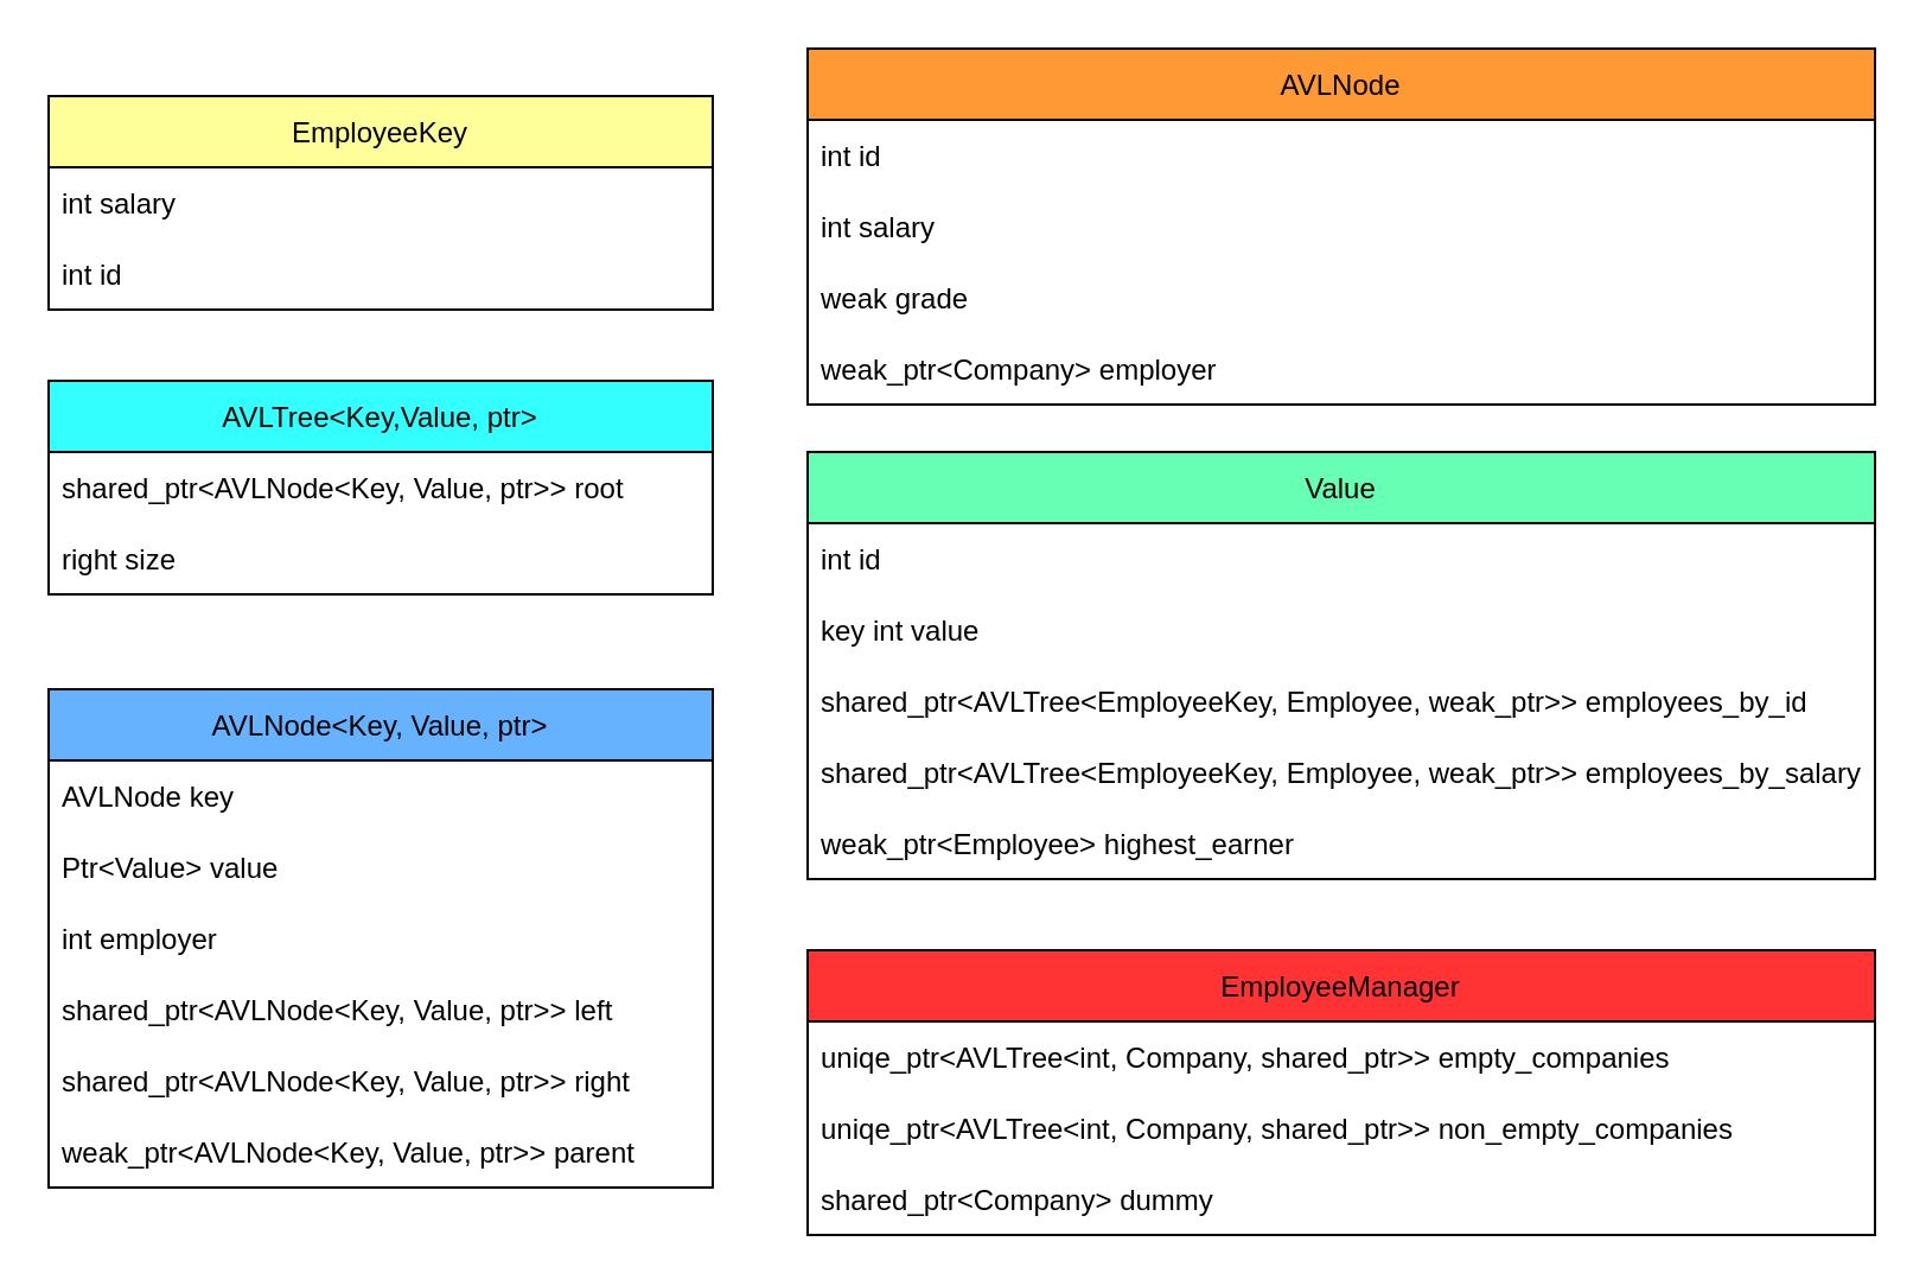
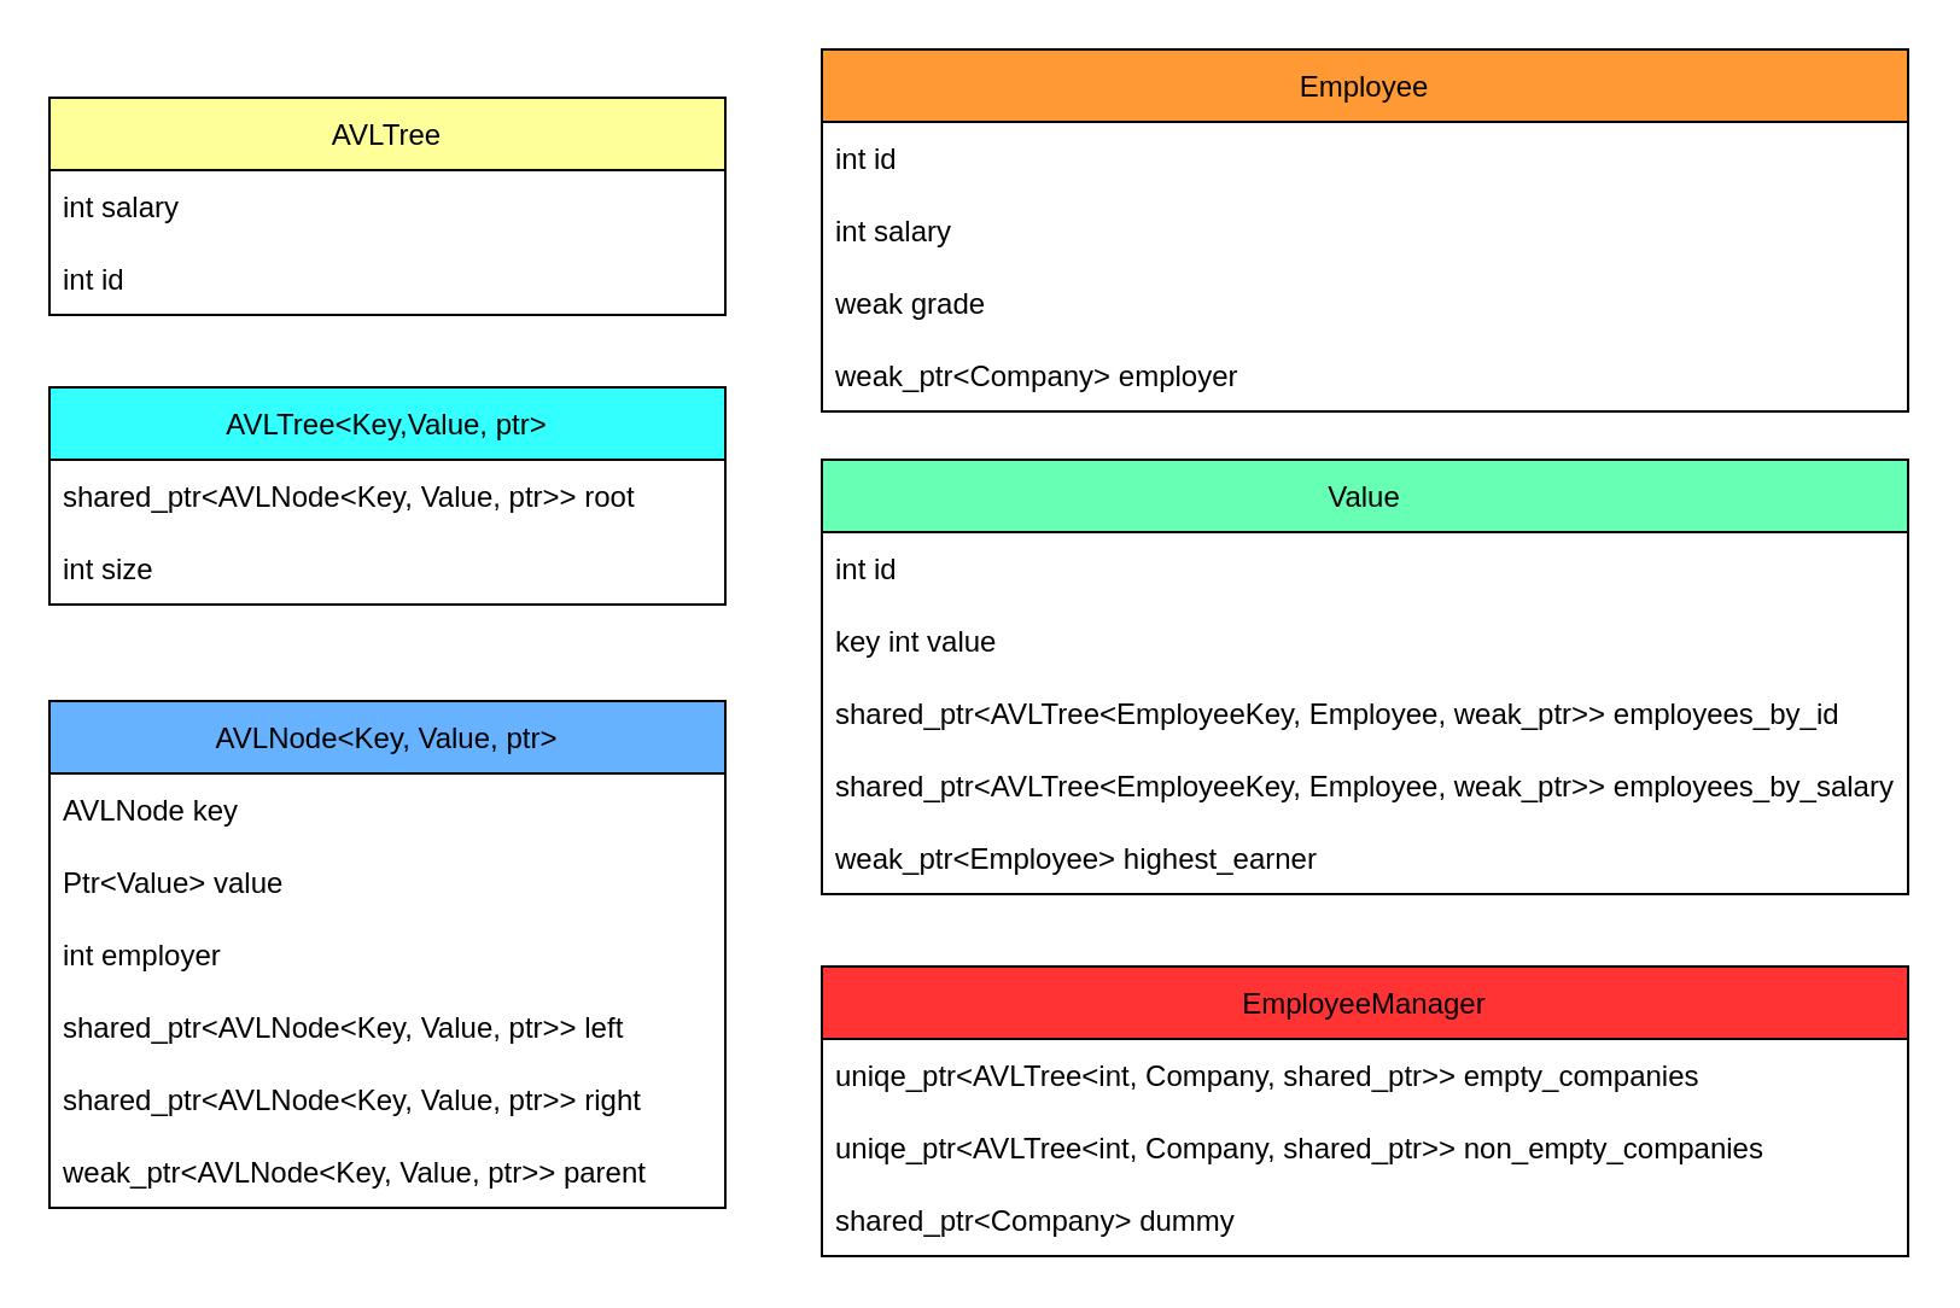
- <mxCell id="8" value="AVLNode" style="swimlane;fontStyle=0;childLayout=stackLayout;horizontal=1;startSize=30;horizontalStack=0;resizeParent=1;resizeParentMax=0;resizeLast=0;collapsible=1;marginBottom=0;fillColor=#FF9933;" parent="1" vertex="1"><mxGeometry x="340" y="20" width="450" height="150" as="geometry" /></mxCell>
+ <mxCell id="8" value="Employee" style="swimlane;fontStyle=0;childLayout=stackLayout;horizontal=1;startSize=30;horizontalStack=0;resizeParent=1;resizeParentMax=0;resizeLast=0;collapsible=1;marginBottom=0;fillColor=#FF9933;" parent="1" vertex="1"><mxGeometry x="340" y="20" width="450" height="150" as="geometry" /></mxCell>
- <mxCell id="13" value="EmployeeKey" style="swimlane;fontStyle=0;childLayout=stackLayout;horizontal=1;startSize=30;horizontalStack=0;resizeParent=1;resizeParentMax=0;resizeLast=0;collapsible=1;marginBottom=0;fillColor=#FFFF99;" parent="1" vertex="1"><mxGeometry x="20" y="40" width="280" height="90" as="geometry" /></mxCell>
+ <mxCell id="13" value="AVLTree" style="swimlane;fontStyle=0;childLayout=stackLayout;horizontal=1;startSize=30;horizontalStack=0;resizeParent=1;resizeParentMax=0;resizeLast=0;collapsible=1;marginBottom=0;fillColor=#FFFF99;" parent="1" vertex="1"><mxGeometry x="20" y="40" width="280" height="90" as="geometry" /></mxCell>
- <mxCell id="22" value="right size" style="text;strokeColor=none;fillColor=none;align=left;verticalAlign=middle;spacingLeft=4;spacingRight=4;overflow=hidden;points=[[0,0.5],[1,0.5]];portConstraint=eastwest;rotatable=0;" parent="20" vertex="1"><mxGeometry y="60" width="280" height="30" as="geometry" /></mxCell>
+ <mxCell id="22" value="int size" style="text;strokeColor=none;fillColor=none;align=left;verticalAlign=middle;spacingLeft=4;spacingRight=4;overflow=hidden;points=[[0,0.5],[1,0.5]];portConstraint=eastwest;rotatable=0;" parent="20" vertex="1"><mxGeometry y="60" width="280" height="30" as="geometry" /></mxCell>
